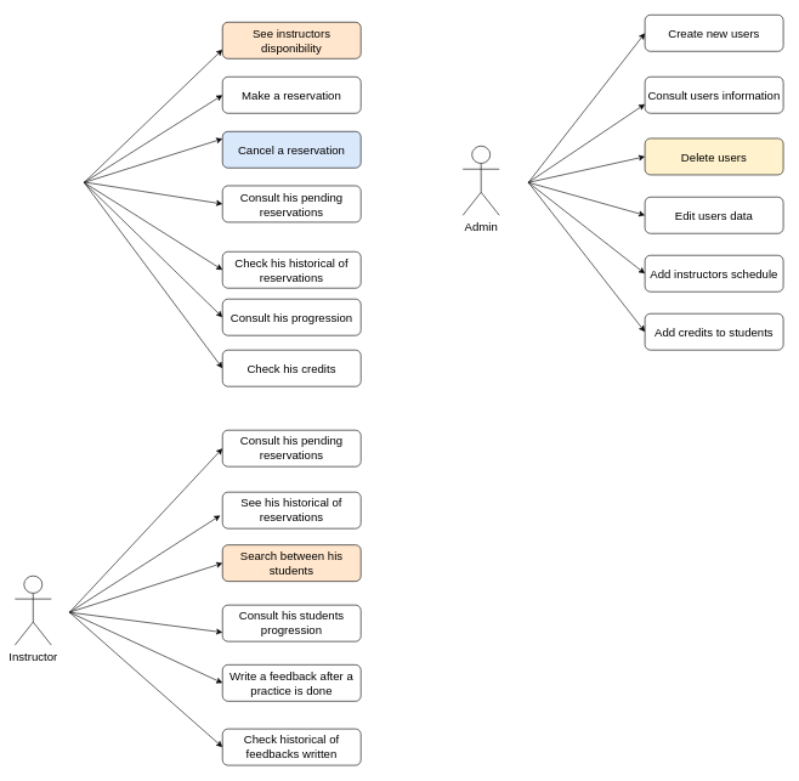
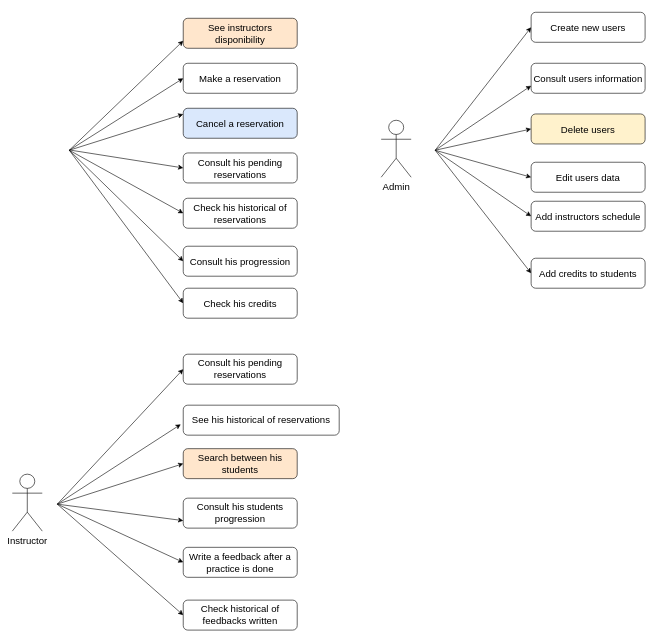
- <mxCell id="18" value="&lt;font style=&quot;font-size: 16px&quot;&gt;Check his historical of reservations&lt;/font&gt;" style="rounded=1;whiteSpace=wrap;html=1;" parent="1" vertex="1"><mxGeometry x="305" y="345" width="190" height="50" as="geometry" /></mxCell>
+ <mxCell id="18" value="&lt;font style=&quot;font-size: 16px&quot;&gt;Check his historical of reservations&lt;/font&gt;" style="rounded=1;whiteSpace=wrap;html=1;" parent="1" vertex="1"><mxGeometry x="305" y="330" width="190" height="50" as="geometry" /></mxCell>
- <mxCell id="40" value="&lt;span style=&quot;font-size: 16px&quot;&gt;Add instructors schedule&lt;/span&gt;" style="rounded=1;whiteSpace=wrap;html=1;" parent="1" vertex="1"><mxGeometry x="885" y="350" width="190" height="50" as="geometry" /></mxCell>
+ <mxCell id="40" value="&lt;span style=&quot;font-size: 16px&quot;&gt;Add instructors schedule&lt;/span&gt;" style="rounded=1;whiteSpace=wrap;html=1;" parent="1" vertex="1"><mxGeometry x="885" y="335" width="190" height="50" as="geometry" /></mxCell>
- <mxCell id="29" value="&lt;span style=&quot;font-size: 16px&quot;&gt;See his historical of reservations&lt;/span&gt;" style="rounded=1;whiteSpace=wrap;html=1;" parent="1" vertex="1"><mxGeometry x="305" y="675" width="190" height="50" as="geometry" /></mxCell>
+ <mxCell id="29" value="&lt;span style=&quot;font-size: 16px&quot;&gt;See his historical of reservations&lt;/span&gt;" style="rounded=1;whiteSpace=wrap;html=1;" parent="1" vertex="1"><mxGeometry x="305" y="675" width="260" height="50" as="geometry" /></mxCell>
